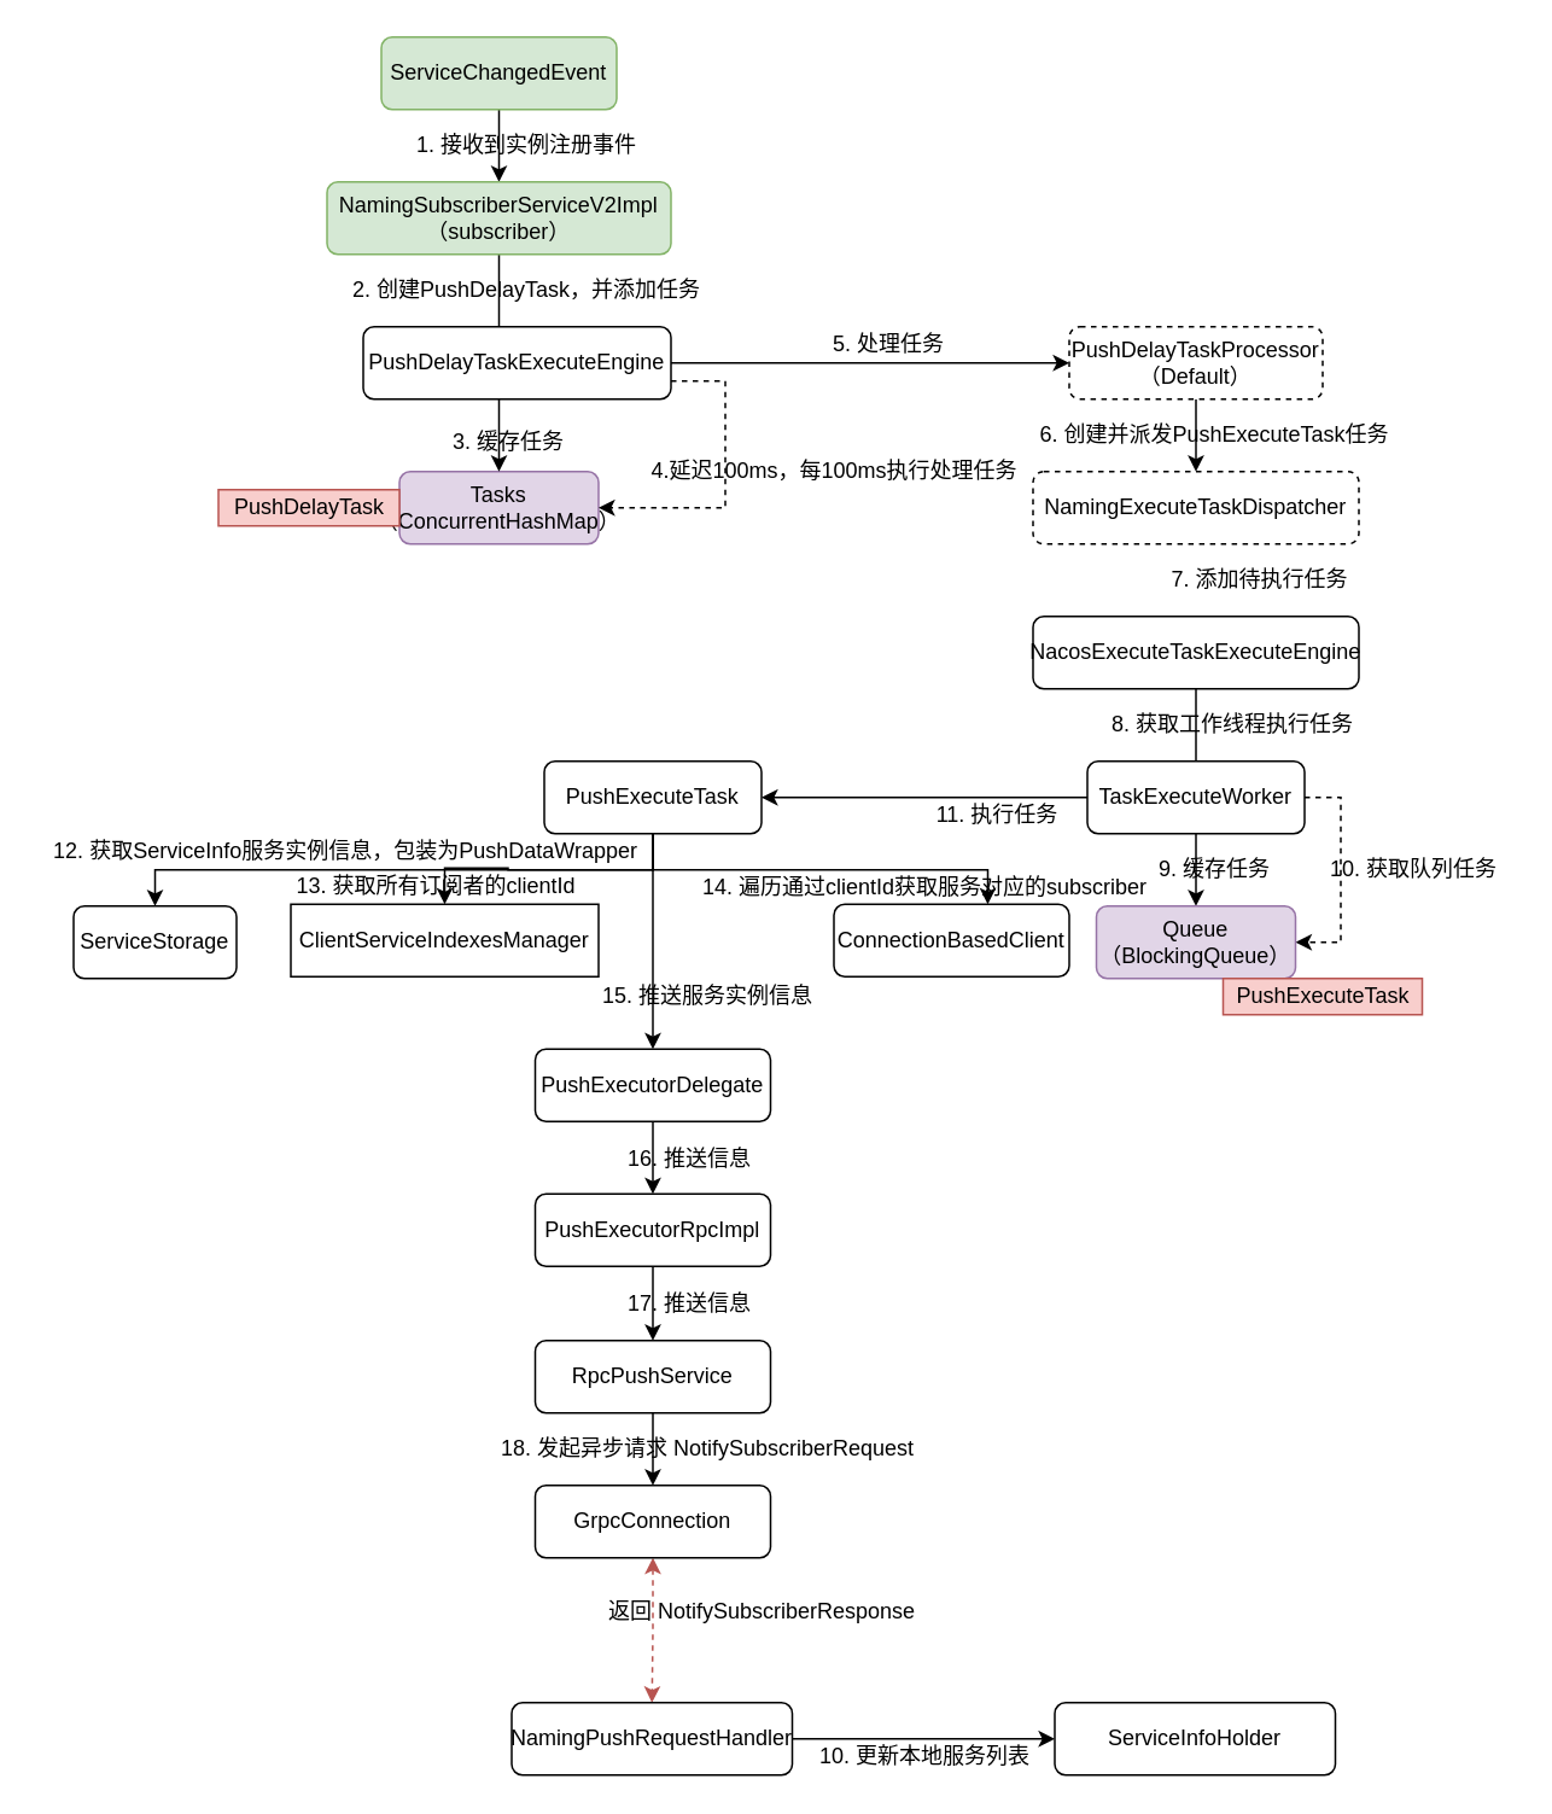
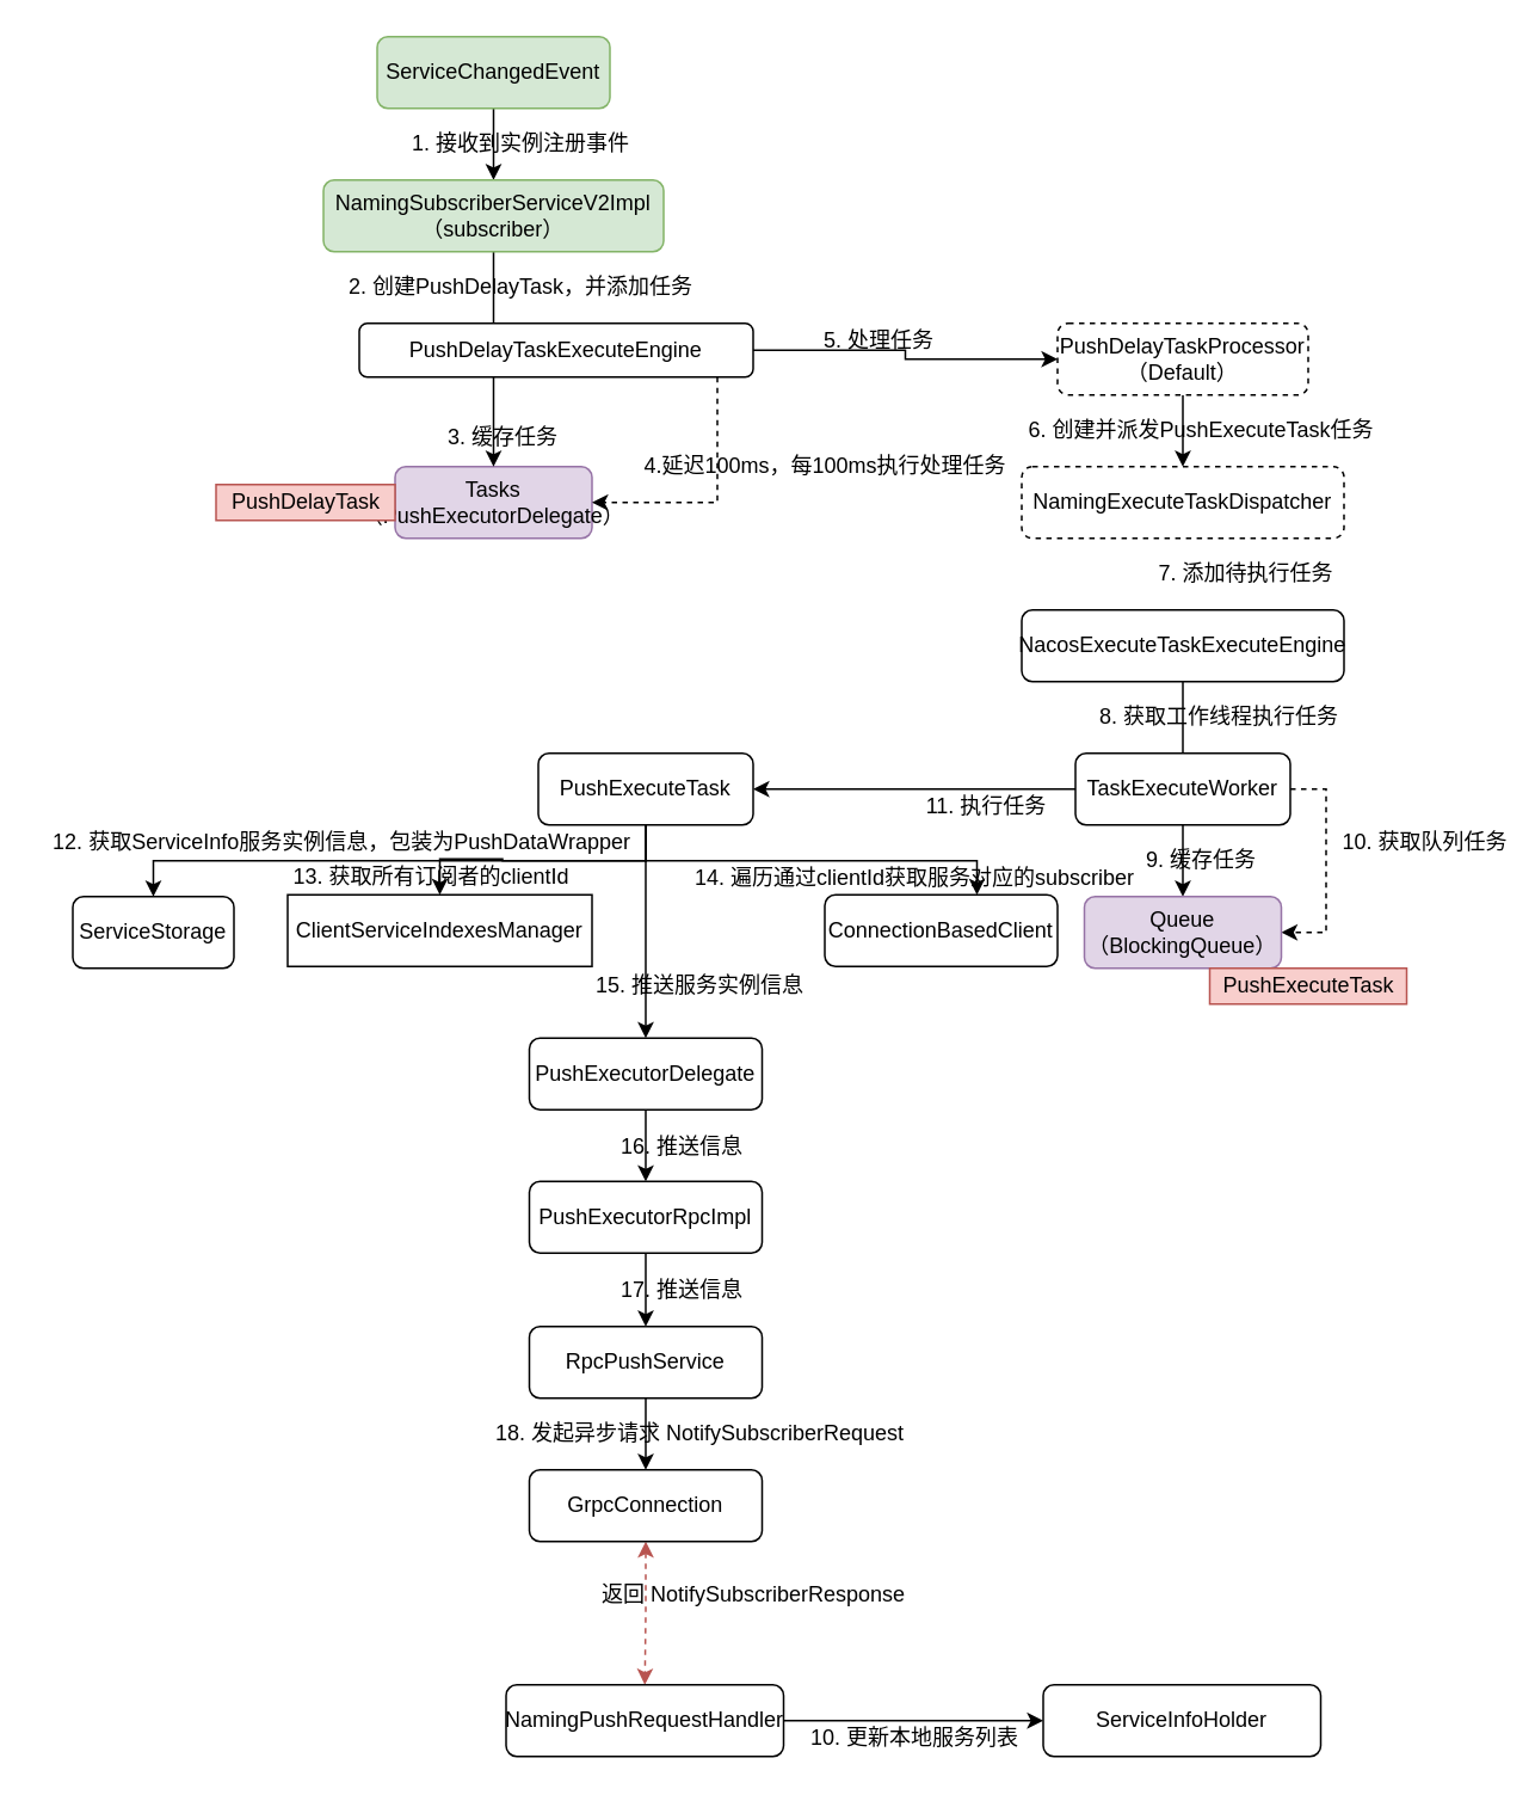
- <mxCell id="13" value="PushDelayTaskExecuteEngine" style="rounded=1;whiteSpace=wrap;html=1;" vertex="1" parent="1"><mxGeometry x="200" y="180" width="170" height="40" as="geometry" /></mxCell>
+ <mxCell id="13" value="PushDelayTaskExecuteEngine" style="rounded=1;whiteSpace=wrap;html=1;" vertex="1" parent="1"><mxGeometry x="200" y="180" width="220" height="30" as="geometry" /></mxCell>
- <mxCell id="4" value="Tasks&lt;br&gt;（ConcurrentHashMap）" style="rounded=1;whiteSpace=wrap;html=1;fillColor=#e1d5e7;strokeColor=#9673a6;" vertex="1" parent="1"><mxGeometry x="220" y="260" width="110" height="40" as="geometry" /></mxCell>
+ <mxCell id="4" value="Tasks&lt;br&gt;（PushExecutorDelegate）" style="rounded=1;whiteSpace=wrap;html=1;fillColor=#e1d5e7;strokeColor=#9673a6;" vertex="1" parent="1"><mxGeometry x="220" y="260" width="110" height="40" as="geometry" /></mxCell>
- <mxCell id="31" value="10. 获取队列任务" style="text;html=1;align=center;verticalAlign=middle;resizable=0;points=[];autosize=1;strokeColor=none;fillColor=none;" vertex="1" parent="1"><mxGeometry x="725" y="470" width="110" height="20" as="geometry" /></mxCell>
+ <mxCell id="31" value="10. 获取队列任务" style="text;html=1;align=center;verticalAlign=middle;resizable=0;points=[];autosize=1;strokeColor=none;fillColor=none;" vertex="1" parent="1"><mxGeometry x="740" y="460" width="110" height="20" as="geometry" /></mxCell>
